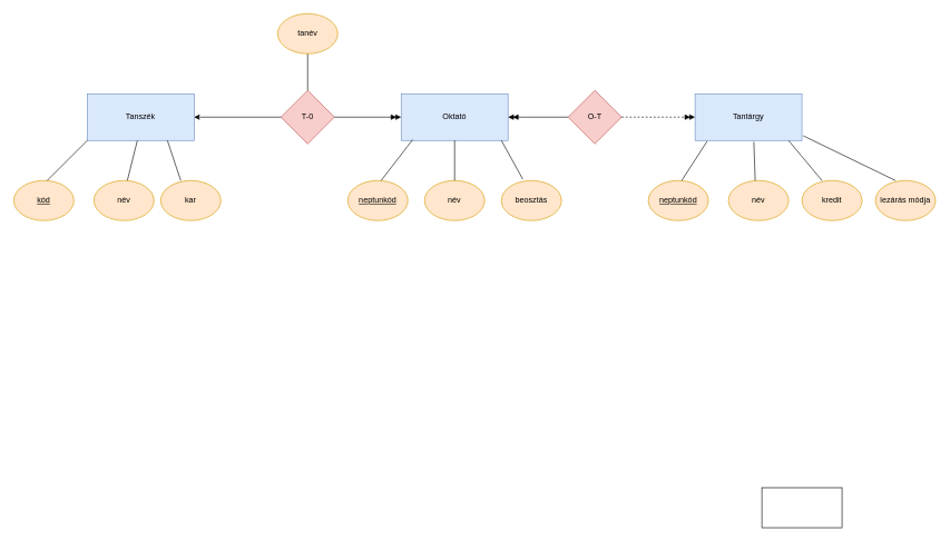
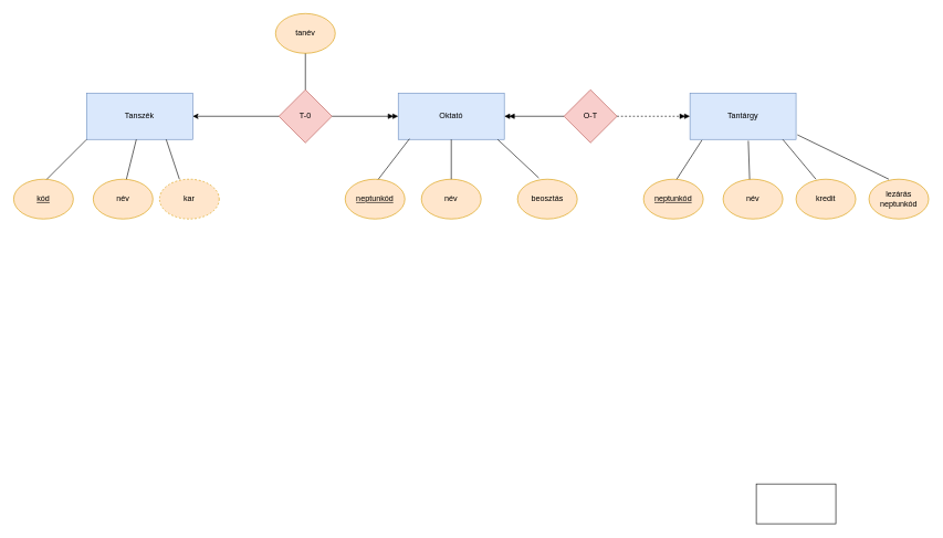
- <mxCell id="7" value="kar" style="ellipse;whiteSpace=wrap;html=1;fillColor=#ffe6cc;strokeColor=#d79b00;" parent="1" vertex="1"><mxGeometry x="240" y="270" width="90" height="60" as="geometry" /></mxCell>
+ <mxCell id="7" value="kar" style="ellipse;whiteSpace=wrap;html=1;fillColor=#ffe6cc;strokeColor=#d79b00;dashed=1;" parent="1" vertex="1"><mxGeometry x="240" y="270" width="90" height="60" as="geometry" /></mxCell>
- <mxCell id="10" value="beosztás" style="ellipse;whiteSpace=wrap;html=1;fillColor=#ffe6cc;strokeColor=#d79b00;" parent="1" vertex="1"><mxGeometry x="750" y="270" width="90" height="60" as="geometry" /></mxCell>
+ <mxCell id="10" value="beosztás" style="ellipse;whiteSpace=wrap;html=1;fillColor=#ffe6cc;strokeColor=#d79b00;" parent="1" vertex="1"><mxGeometry x="780" y="270" width="90" height="60" as="geometry" /></mxCell>
- <mxCell id="26" value="lezárás módja" style="ellipse;whiteSpace=wrap;html=1;fillColor=#ffe6cc;strokeColor=#d79b00;" parent="1" vertex="1"><mxGeometry x="1310" y="270" width="90" height="60" as="geometry" /></mxCell>
+ <mxCell id="26" value="lezárás neptunkód" style="ellipse;whiteSpace=wrap;html=1;fillColor=#ffe6cc;strokeColor=#d79b00;" parent="1" vertex="1"><mxGeometry x="1310" y="270" width="90" height="60" as="geometry" /></mxCell>
